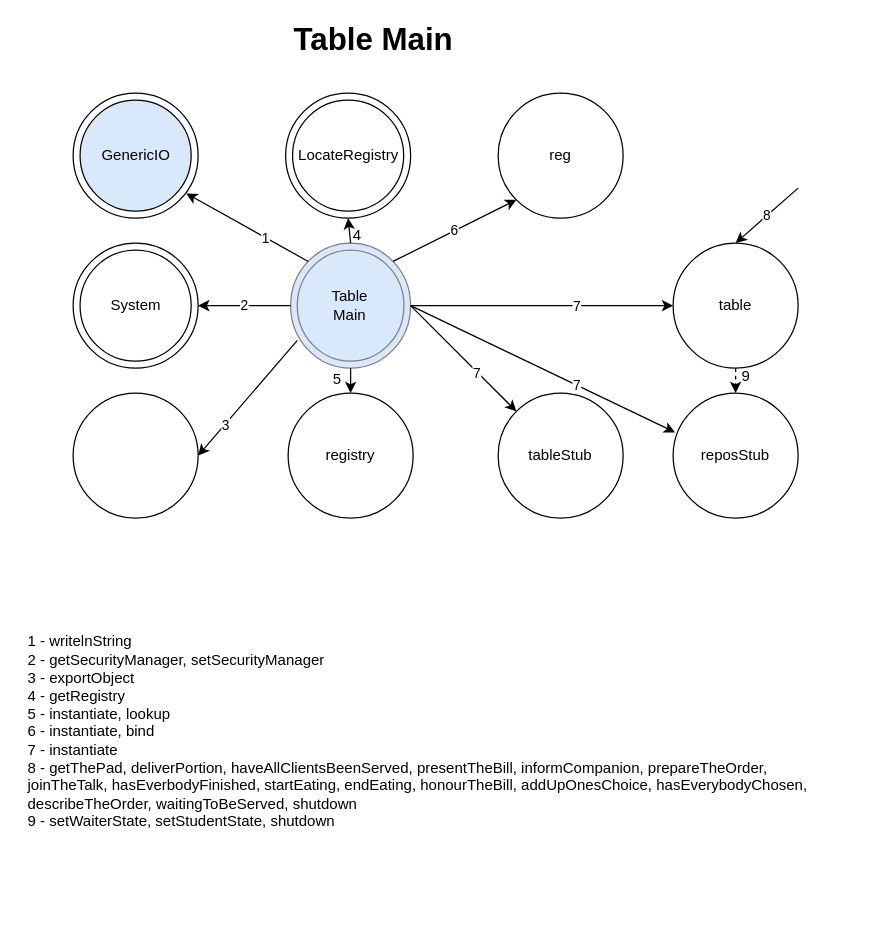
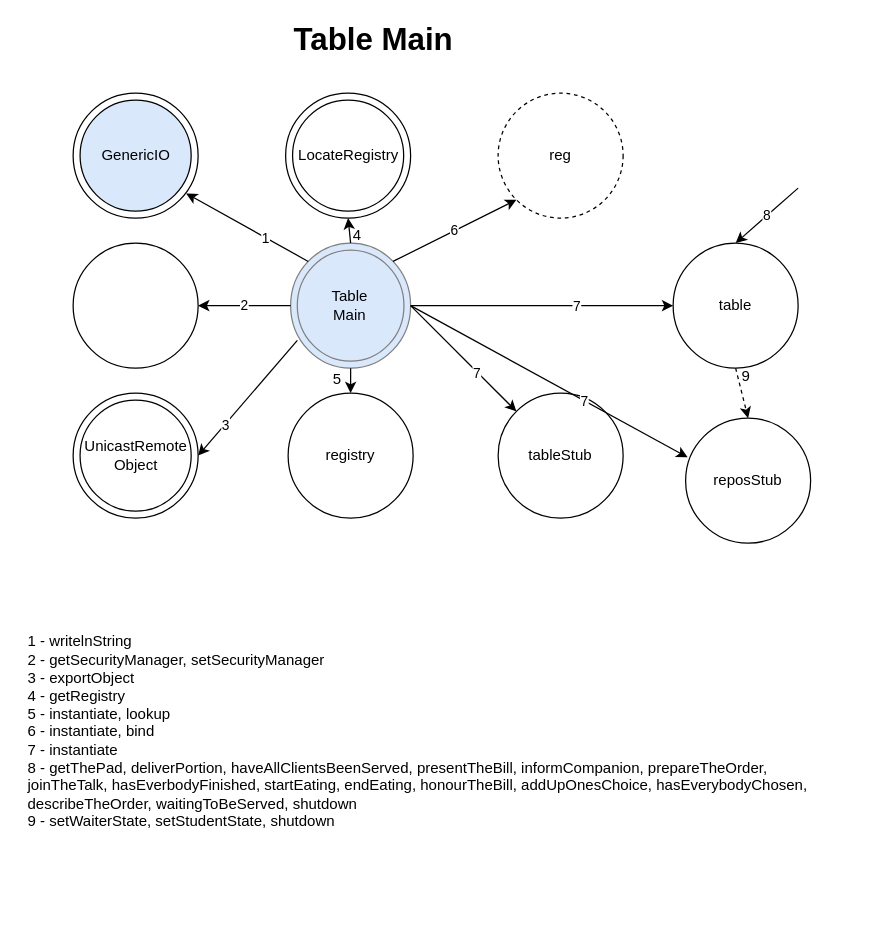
- <mxCell id="19" value="reg" style="ellipse;whiteSpace=wrap;html=1;aspect=fixed;" vertex="1" parent="1"><mxGeometry x="398" y="74" width="100" height="100" as="geometry" /></mxCell>
+ <mxCell id="19" value="reg" style="ellipse;whiteSpace=wrap;html=1;aspect=fixed;dashed=1;" vertex="1" parent="1"><mxGeometry x="398" y="74" width="100" height="100" as="geometry" /></mxCell>
- <mxCell id="12" value="System" style="ellipse;whiteSpace=wrap;html=1;aspect=fixed;" vertex="1" parent="10"><mxGeometry x="5.556" y="5.556" width="88.889" height="88.889" as="geometry" /></mxCell>
+ <mxCell id="15" value="UnicastRemote&lt;br&gt;Object" style="ellipse;whiteSpace=wrap;html=1;aspect=fixed;" vertex="1" parent="13"><mxGeometry x="5.556" y="5.556" width="88.889" height="88.889" as="geometry" /></mxCell>
- <mxCell id="22" value="reposStub" style="ellipse;whiteSpace=wrap;html=1;aspect=fixed;" vertex="1" parent="1"><mxGeometry x="538" y="314" width="100" height="100" as="geometry" /></mxCell>
+ <mxCell id="22" value="reposStub" style="ellipse;whiteSpace=wrap;html=1;aspect=fixed;" vertex="1" parent="1"><mxGeometry x="548" y="334" width="100" height="100" as="geometry" /></mxCell>
